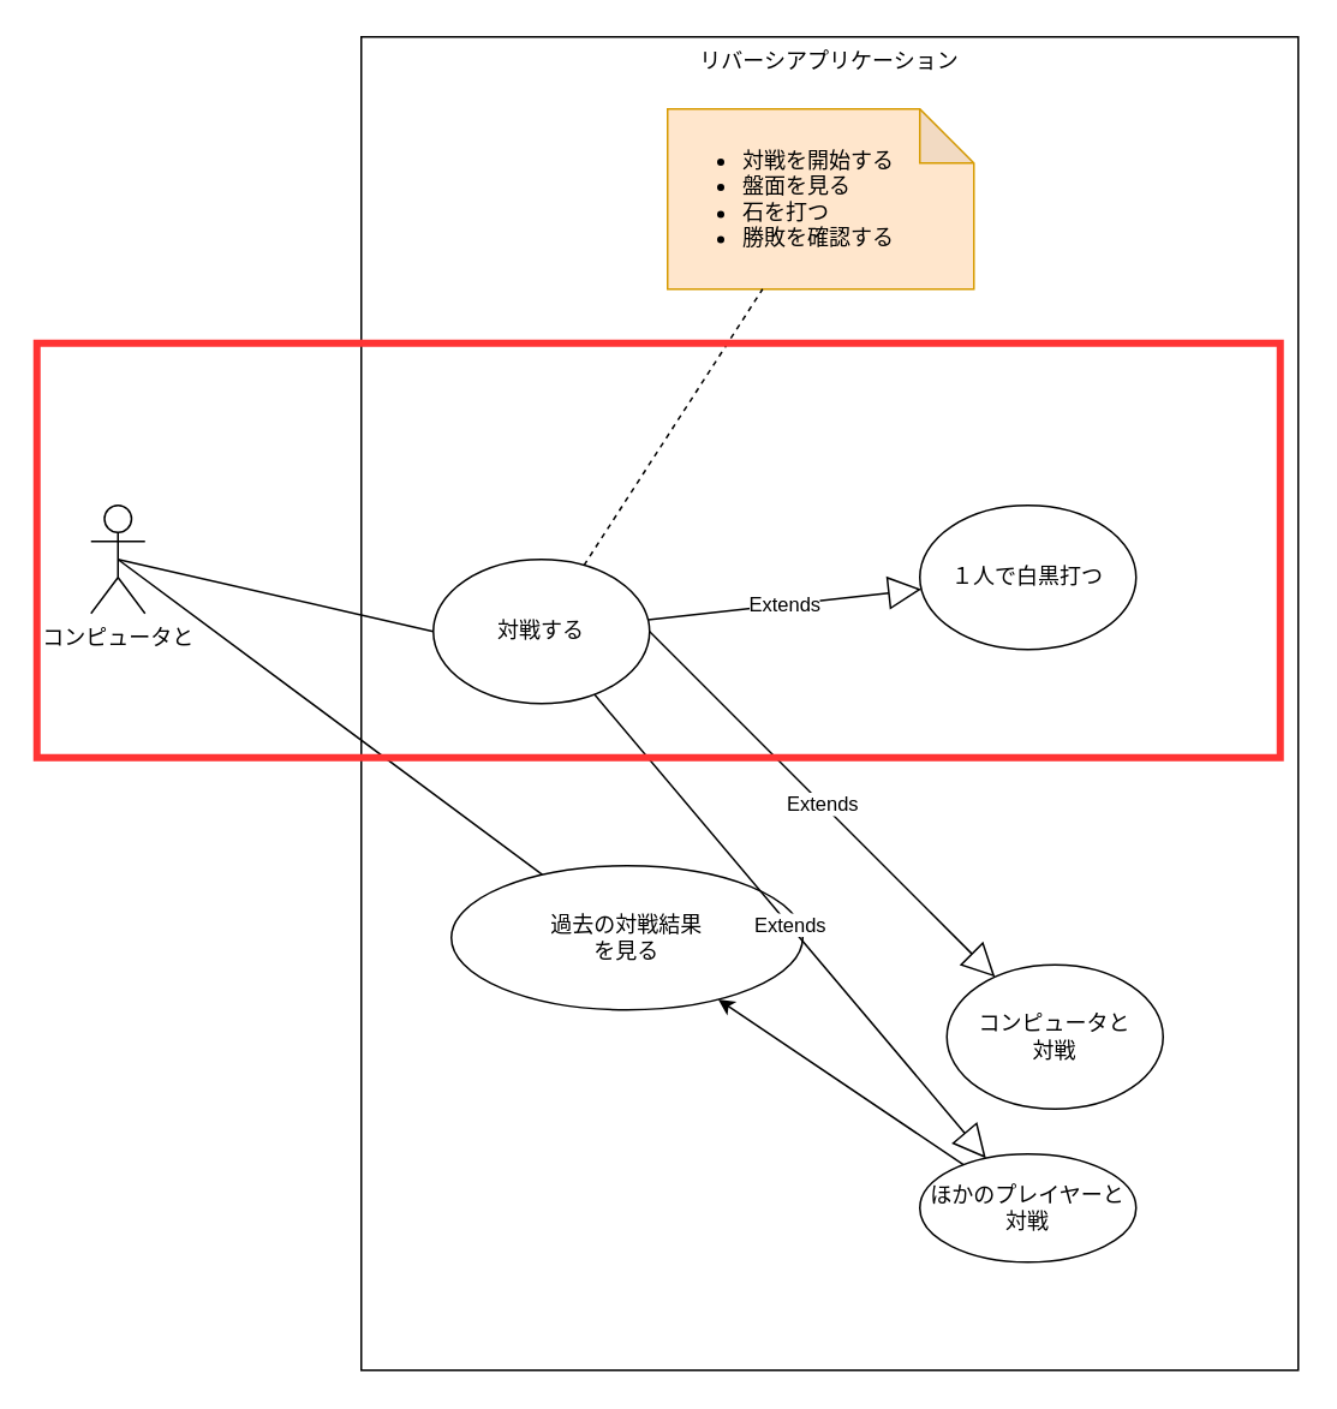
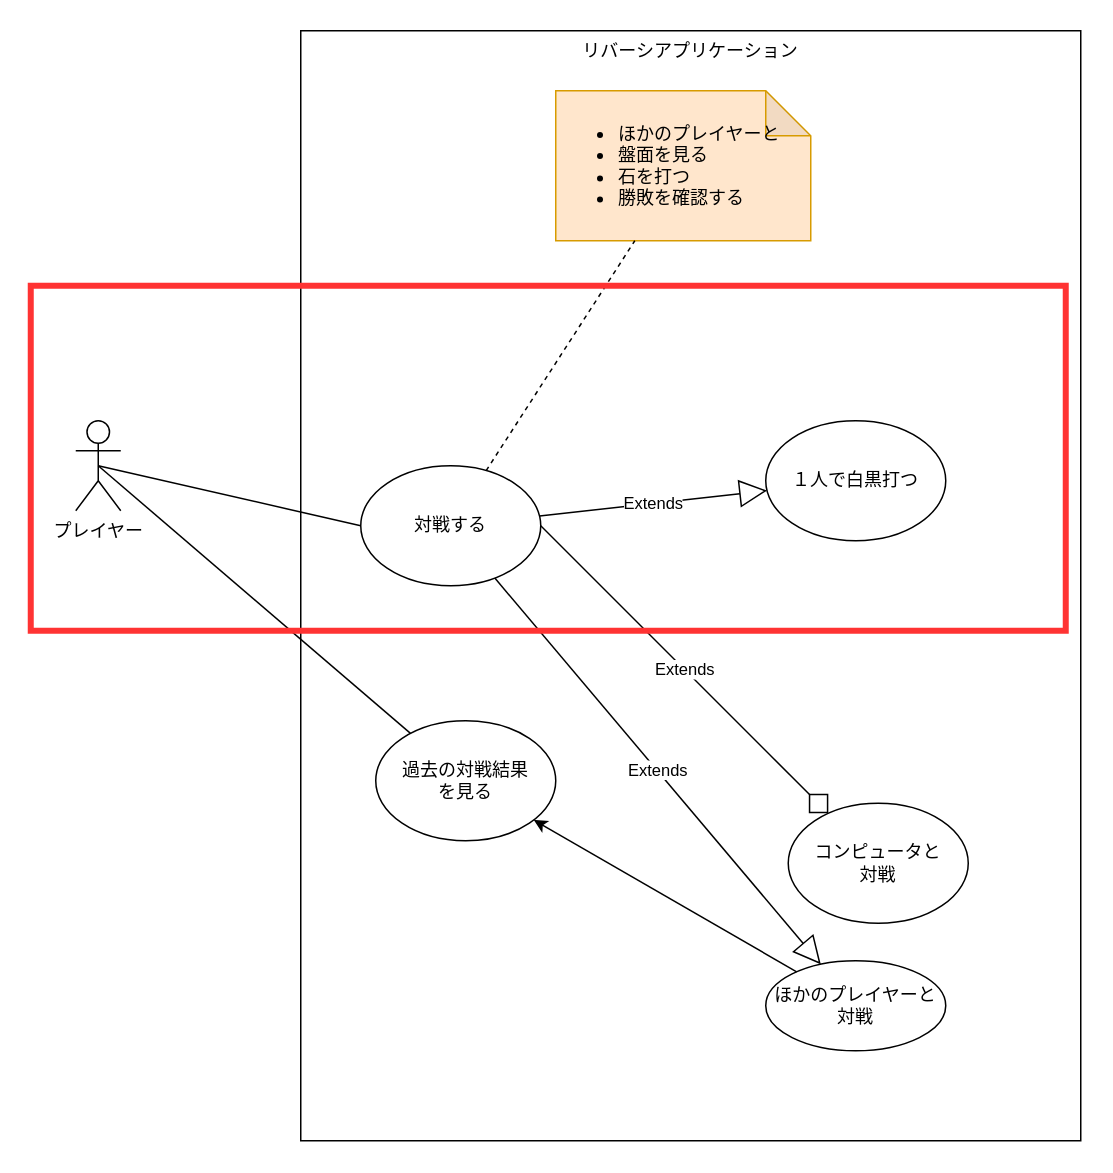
- <mxCell id="4" value="&lt;ul&gt;&lt;li&gt;対戦を開始する&lt;/li&gt;&lt;li&gt;盤面を見る&lt;/li&gt;&lt;li&gt;石を打つ&lt;/li&gt;&lt;li&gt;勝敗を確認する&lt;/li&gt;&lt;/ul&gt;" style="shape=note;whiteSpace=wrap;html=1;backgroundOutline=1;darkOpacity=0.05;fillColor=#ffe6cc;strokeColor=#d79b00;align=left;" vertex="1" parent="1"><mxGeometry x="370" y="60" width="170" height="100" as="geometry" /></mxCell>
+ <mxCell id="4" value="&lt;ul&gt;&lt;li&gt;ほかのプレイヤーと&lt;/li&gt;&lt;li&gt;盤面を見る&lt;/li&gt;&lt;li&gt;石を打つ&lt;/li&gt;&lt;li&gt;勝敗を確認する&lt;/li&gt;&lt;/ul&gt;" style="shape=note;whiteSpace=wrap;html=1;backgroundOutline=1;darkOpacity=0.05;fillColor=#ffe6cc;strokeColor=#d79b00;align=left;" vertex="1" parent="1"><mxGeometry x="370" y="60" width="170" height="100" as="geometry" /></mxCell>
- <mxCell id="3" value="コンピュータと" style="shape=umlActor;verticalLabelPosition=bottom;verticalAlign=top;html=1;outlineConnect=0;fillColor=none;" vertex="1" parent="1"><mxGeometry x="50" y="280" width="30" height="60" as="geometry" /></mxCell>
+ <mxCell id="3" value="プレイヤー" style="shape=umlActor;verticalLabelPosition=bottom;verticalAlign=top;html=1;outlineConnect=0;fillColor=none;" vertex="1" parent="1"><mxGeometry x="50" y="280" width="30" height="60" as="geometry" /></mxCell>
- <mxCell id="8" value="過去の対戦結果&lt;br&gt;を見る" style="ellipse;whiteSpace=wrap;html=1;fillColor=none;align=center;" vertex="1" parent="1"><mxGeometry x="250" y="480" width="195" height="80" as="geometry" /></mxCell>
+ <mxCell id="8" value="過去の対戦結果&lt;br&gt;を見る" style="ellipse;whiteSpace=wrap;html=1;fillColor=none;align=center;" vertex="1" parent="1"><mxGeometry x="250" y="480" width="120" height="80" as="geometry" /></mxCell>
- <mxCell id="11" value="Extends" style="endArrow=block;endSize=16;endFill=0;html=1;exitX=1;exitY=0.5;exitDx=0;exitDy=0;" edge="1" parent="1" source="6" target="10"><mxGeometry width="160" relative="1" as="geometry"><mxPoint x="350" y="330" as="sourcePoint" /><mxPoint x="510" y="330" as="targetPoint" /></mxGeometry></mxCell>
+ <mxCell id="11" value="Extends" style="endArrow=diamond;endSize=16;endFill=0;html=1;exitX=1;exitY=0.5;exitDx=0;exitDy=0;" edge="1" parent="1" source="6" target="10"><mxGeometry width="160" relative="1" as="geometry"><mxPoint x="350" y="330" as="sourcePoint" /><mxPoint x="510" y="330" as="targetPoint" /></mxGeometry></mxCell>
